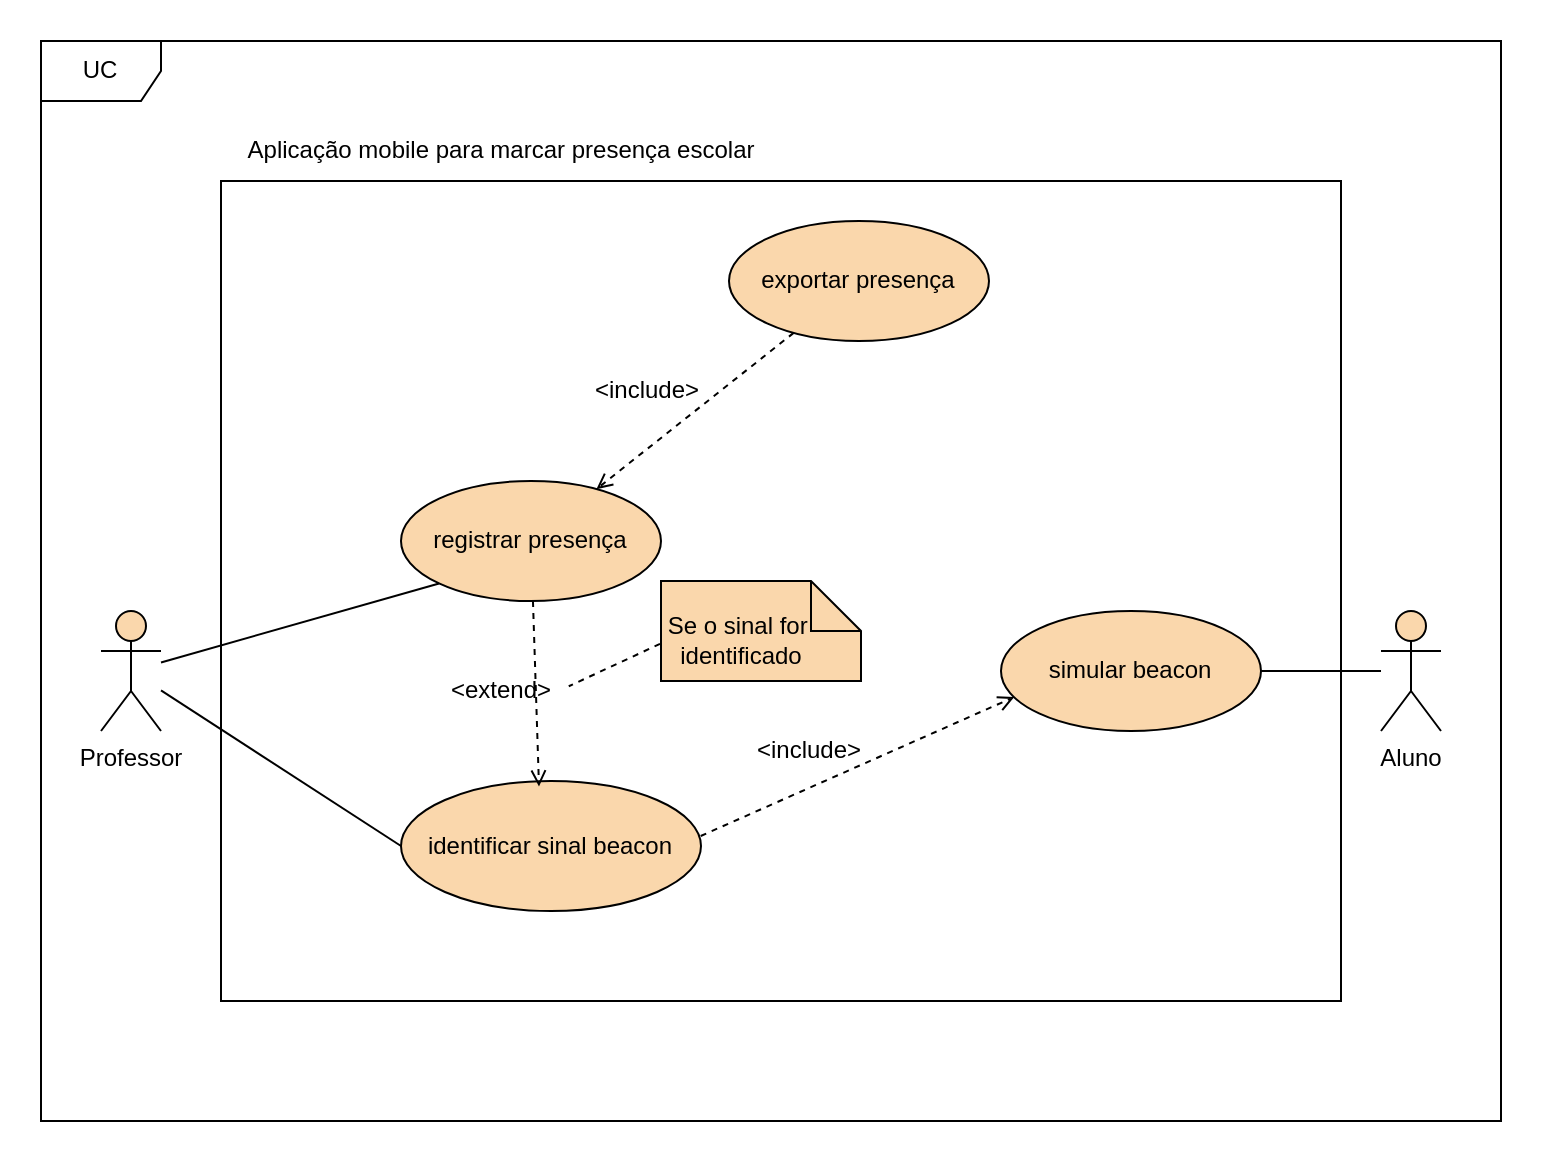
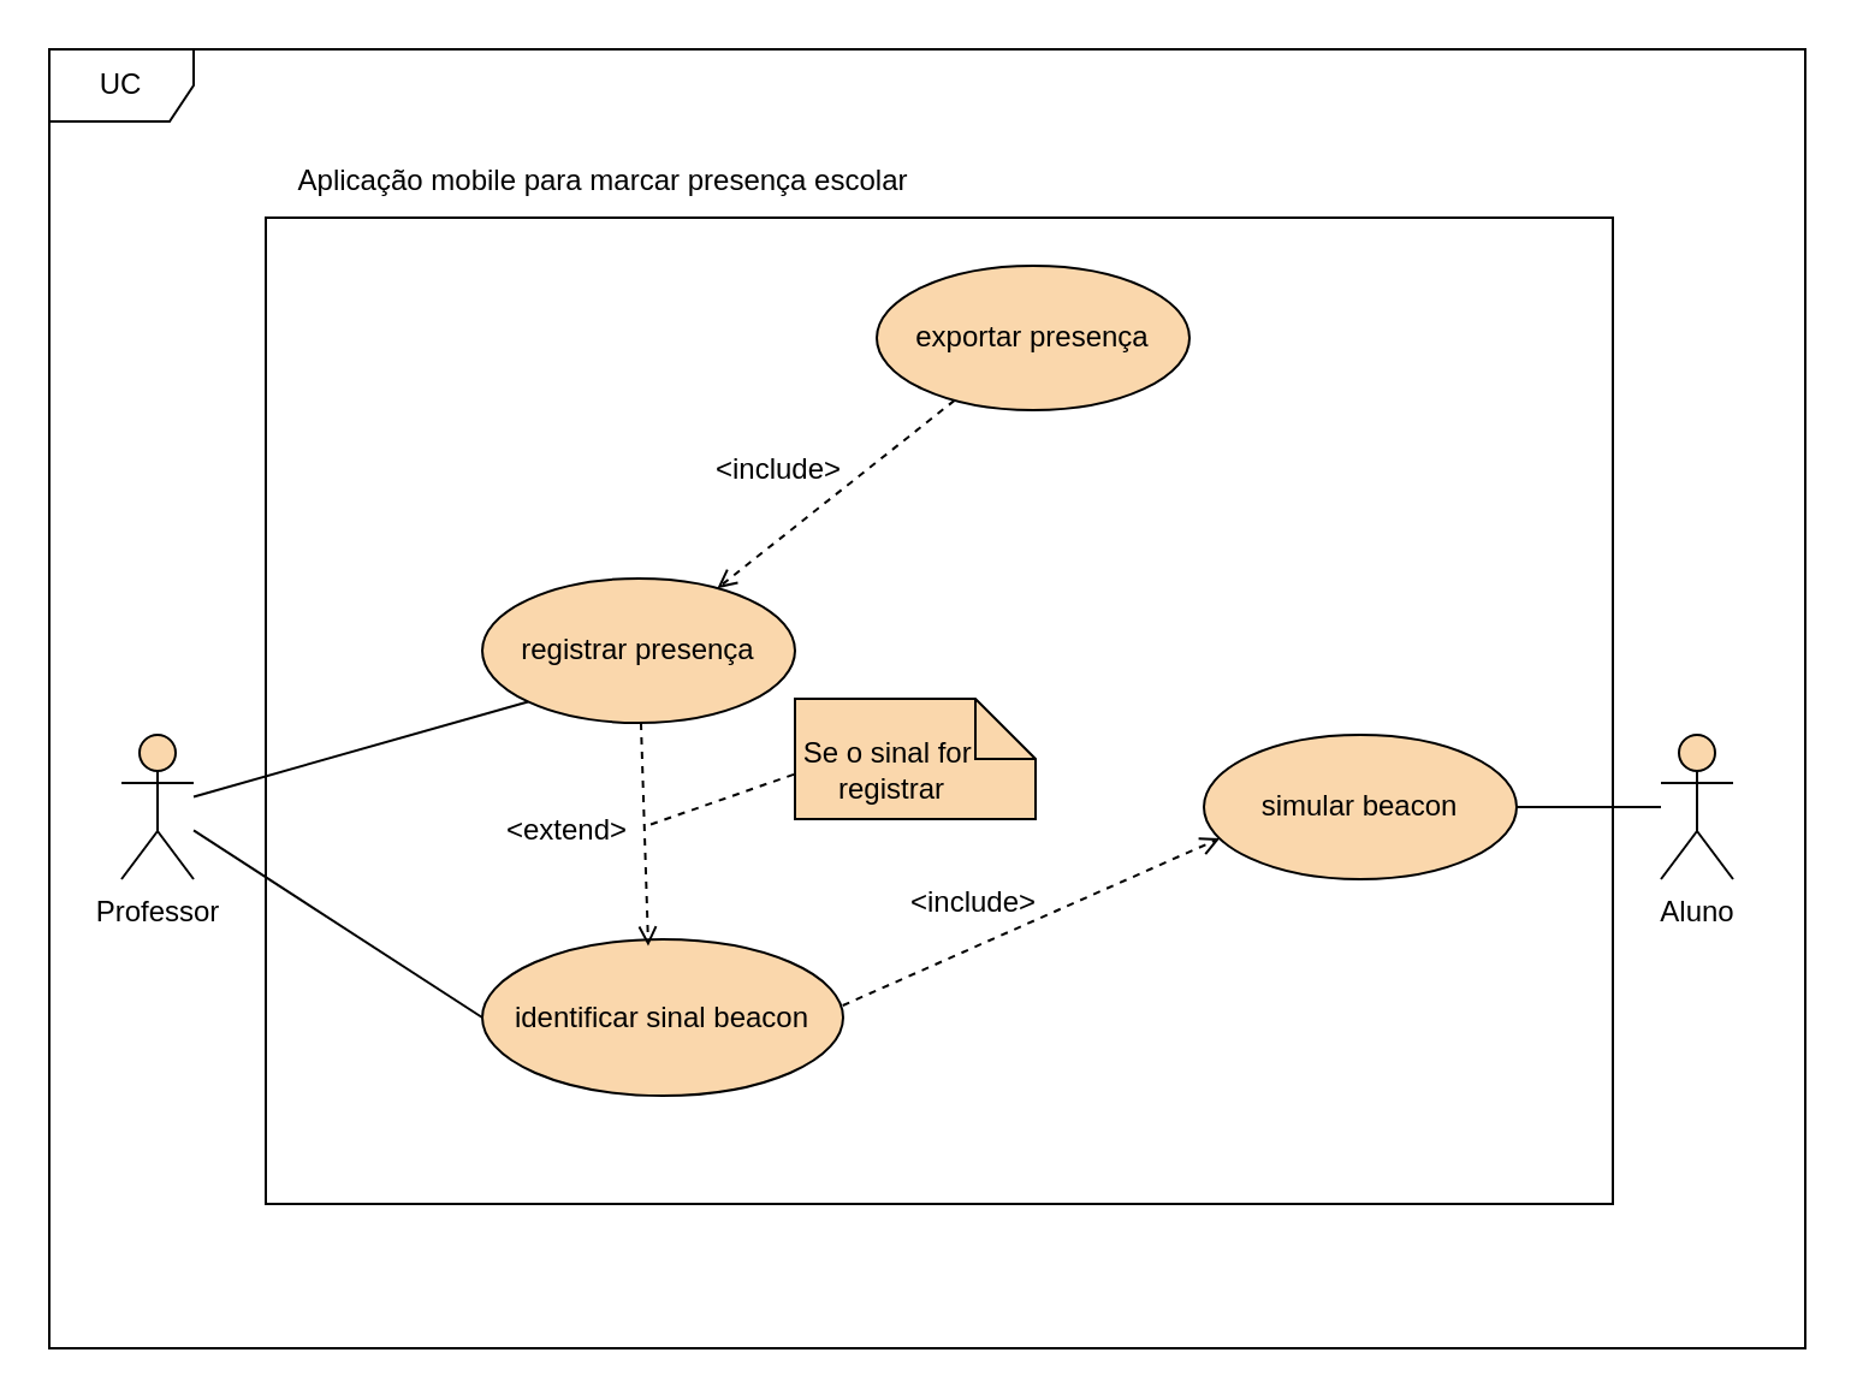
- <mxCell id="22" value="Se o sinal for&amp;nbsp;&lt;div&gt;identificado&lt;/div&gt;" style="text;html=1;align=center;verticalAlign=middle;resizable=0;points=[];autosize=1;strokeColor=none;fillColor=none;" parent="1" vertex="1"><mxGeometry x="320" y="300" width="100" height="40" as="geometry" /></mxCell>
+ <mxCell id="22" value="Se o sinal for&amp;nbsp;&lt;div&gt;registrar&lt;/div&gt;" style="text;html=1;align=center;verticalAlign=middle;resizable=0;points=[];autosize=1;strokeColor=none;fillColor=none;" parent="1" vertex="1"><mxGeometry x="320" y="300" width="100" height="40" as="geometry" /></mxCell>
- <mxCell id="19" value="&amp;lt;extend&amp;gt;" style="text;html=1;align=center;verticalAlign=middle;resizable=0;points=[];autosize=1;strokeColor=none;fillColor=none;" parent="1" vertex="1"><mxGeometry x="215" y="330" width="70" height="30" as="geometry" /></mxCell>
+ <mxCell id="19" value="&amp;lt;extend&amp;gt;" style="text;html=1;align=center;verticalAlign=middle;resizable=0;points=[];autosize=1;strokeColor=none;fillColor=none;" parent="1" vertex="1"><mxGeometry x="200" y="330" width="70" height="30" as="geometry" /></mxCell>
